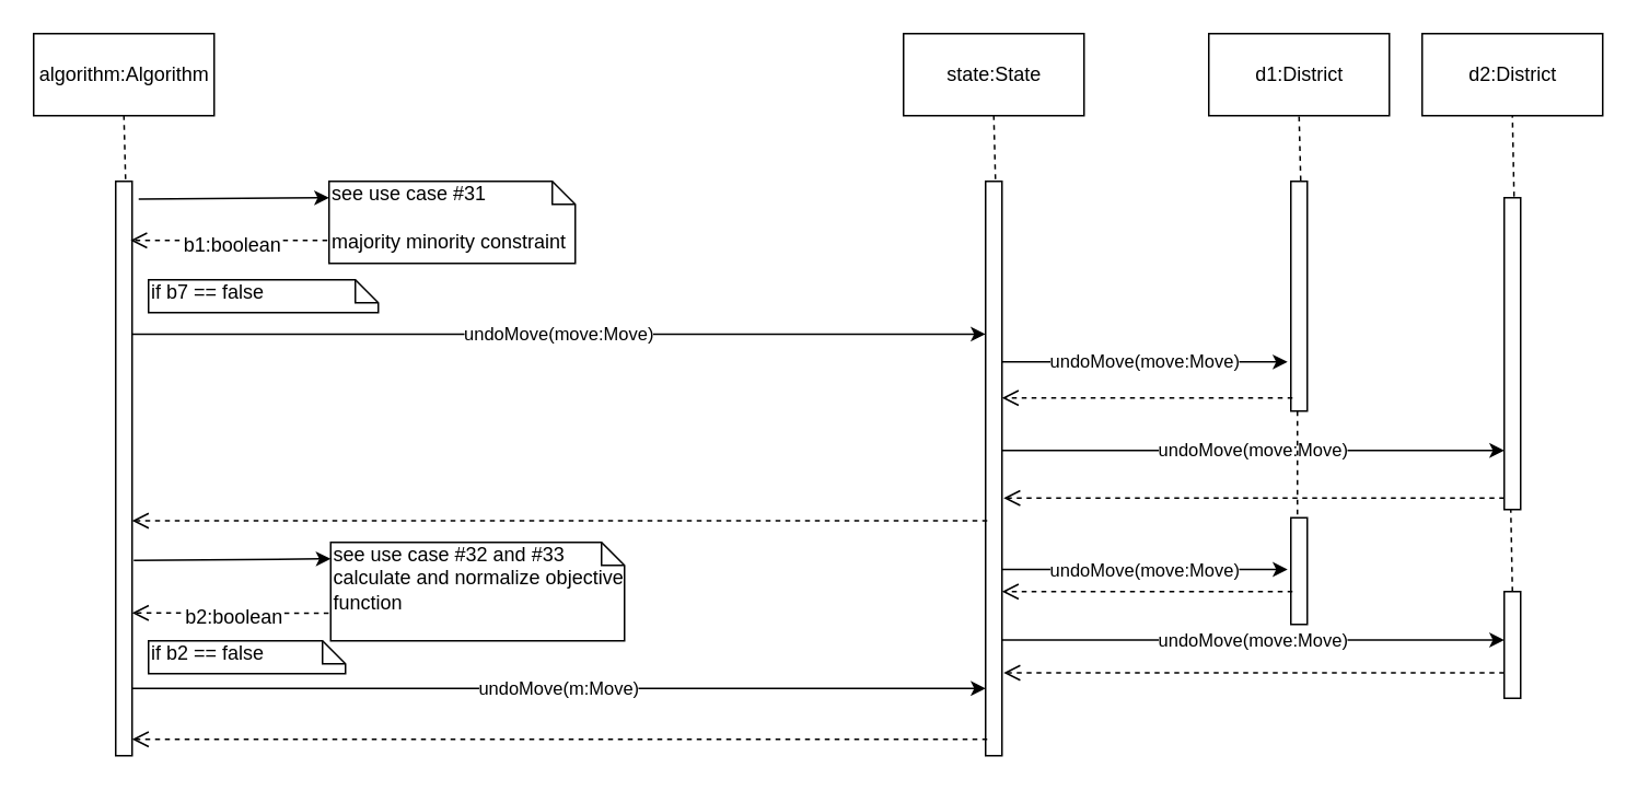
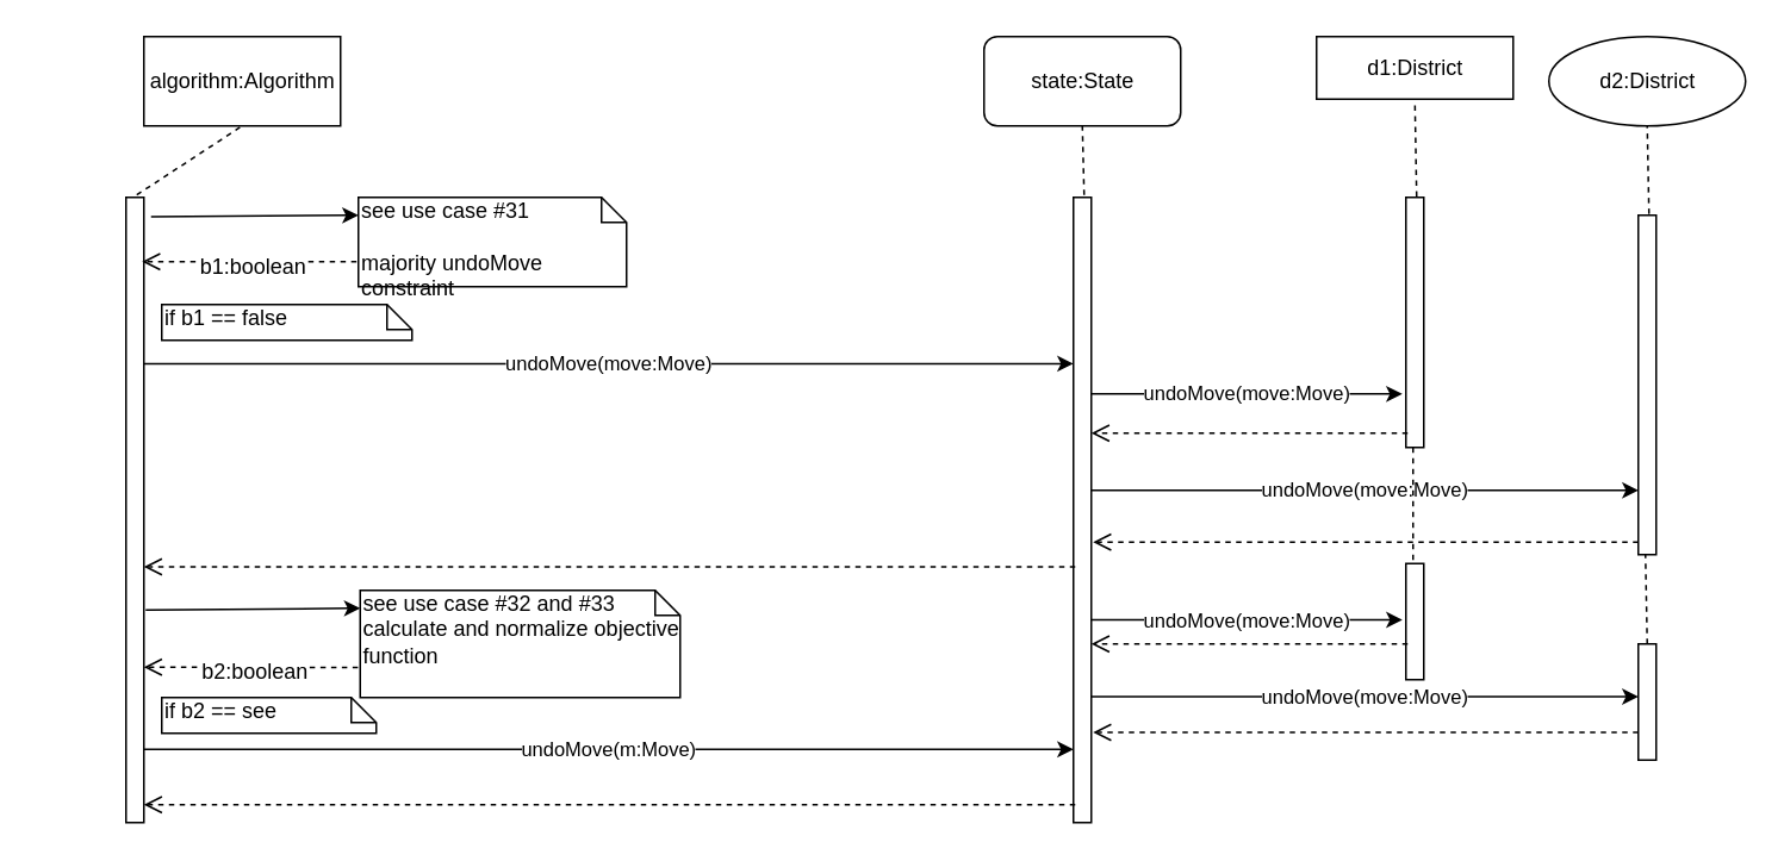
- <mxCell id="3" value="algorithm:Algorithm" style="html=1;" parent="1" vertex="1"><mxGeometry x="20" y="20" width="110" height="50" as="geometry" /></mxCell>
+ <mxCell id="3" value="algorithm:Algorithm" style="html=1;" parent="1" vertex="1"><mxGeometry x="80" y="20" width="110" height="50" as="geometry" /></mxCell>
- <mxCell id="6" value="state:State" style="html=1;" parent="1" vertex="1"><mxGeometry x="550" y="20" width="110" height="50" as="geometry" /></mxCell>
+ <mxCell id="6" value="state:State" style="html=1;rounded=1;" parent="1" vertex="1"><mxGeometry x="550" y="20" width="110" height="50" as="geometry" /></mxCell>
- <mxCell id="15" value="d1:District" style="html=1;" parent="1" vertex="1"><mxGeometry x="736" y="20" width="110" height="50" as="geometry" /></mxCell>
+ <mxCell id="15" value="d1:District" style="html=1;" parent="1" vertex="1"><mxGeometry x="736" y="20" width="110" height="35" as="geometry" /></mxCell>
- <mxCell id="18" value="d2:District" style="html=1;" parent="1" vertex="1"><mxGeometry x="866" y="20" width="110" height="50" as="geometry" /></mxCell>
+ <mxCell id="18" value="d2:District" style="ellipse;html=1;" parent="1" vertex="1"><mxGeometry x="866" y="20" width="110" height="50" as="geometry" /></mxCell>
- <mxCell id="10" value="see use case #31&lt;br&gt;&lt;br&gt;majority minority constraint&lt;br&gt;" style="shape=note;whiteSpace=wrap;html=1;size=14;verticalAlign=top;align=left;spacingTop=-6;" parent="1" vertex="1"><mxGeometry x="200" y="110" width="150" height="50" as="geometry" /></mxCell>
+ <mxCell id="10" value="see use case #31&lt;br&gt;&lt;br&gt;majority undoMove constraint&lt;br&gt;" style="shape=note;whiteSpace=wrap;html=1;size=14;verticalAlign=top;align=left;spacingTop=-6;" parent="1" vertex="1"><mxGeometry x="200" y="110" width="150" height="50" as="geometry" /></mxCell>
- <mxCell id="13" value="if b7 == false" style="shape=note;whiteSpace=wrap;html=1;size=14;verticalAlign=top;align=left;spacingTop=-6;" parent="1" vertex="1"><mxGeometry x="90" y="170" width="140" height="20" as="geometry" /></mxCell>
+ <mxCell id="13" value="if b1 == false" style="shape=note;whiteSpace=wrap;html=1;size=14;verticalAlign=top;align=left;spacingTop=-6;" parent="1" vertex="1"><mxGeometry x="90" y="170" width="140" height="20" as="geometry" /></mxCell>
- <mxCell id="28" value="if b2 == false" style="shape=note;whiteSpace=wrap;html=1;size=14;verticalAlign=top;align=left;spacingTop=-6;" parent="1" vertex="1"><mxGeometry x="90" y="390" width="120" height="20" as="geometry" /></mxCell>
+ <mxCell id="28" value="if b2 == see" style="shape=note;whiteSpace=wrap;html=1;size=14;verticalAlign=top;align=left;spacingTop=-6;" parent="1" vertex="1"><mxGeometry x="90" y="390" width="120" height="20" as="geometry" /></mxCell>
